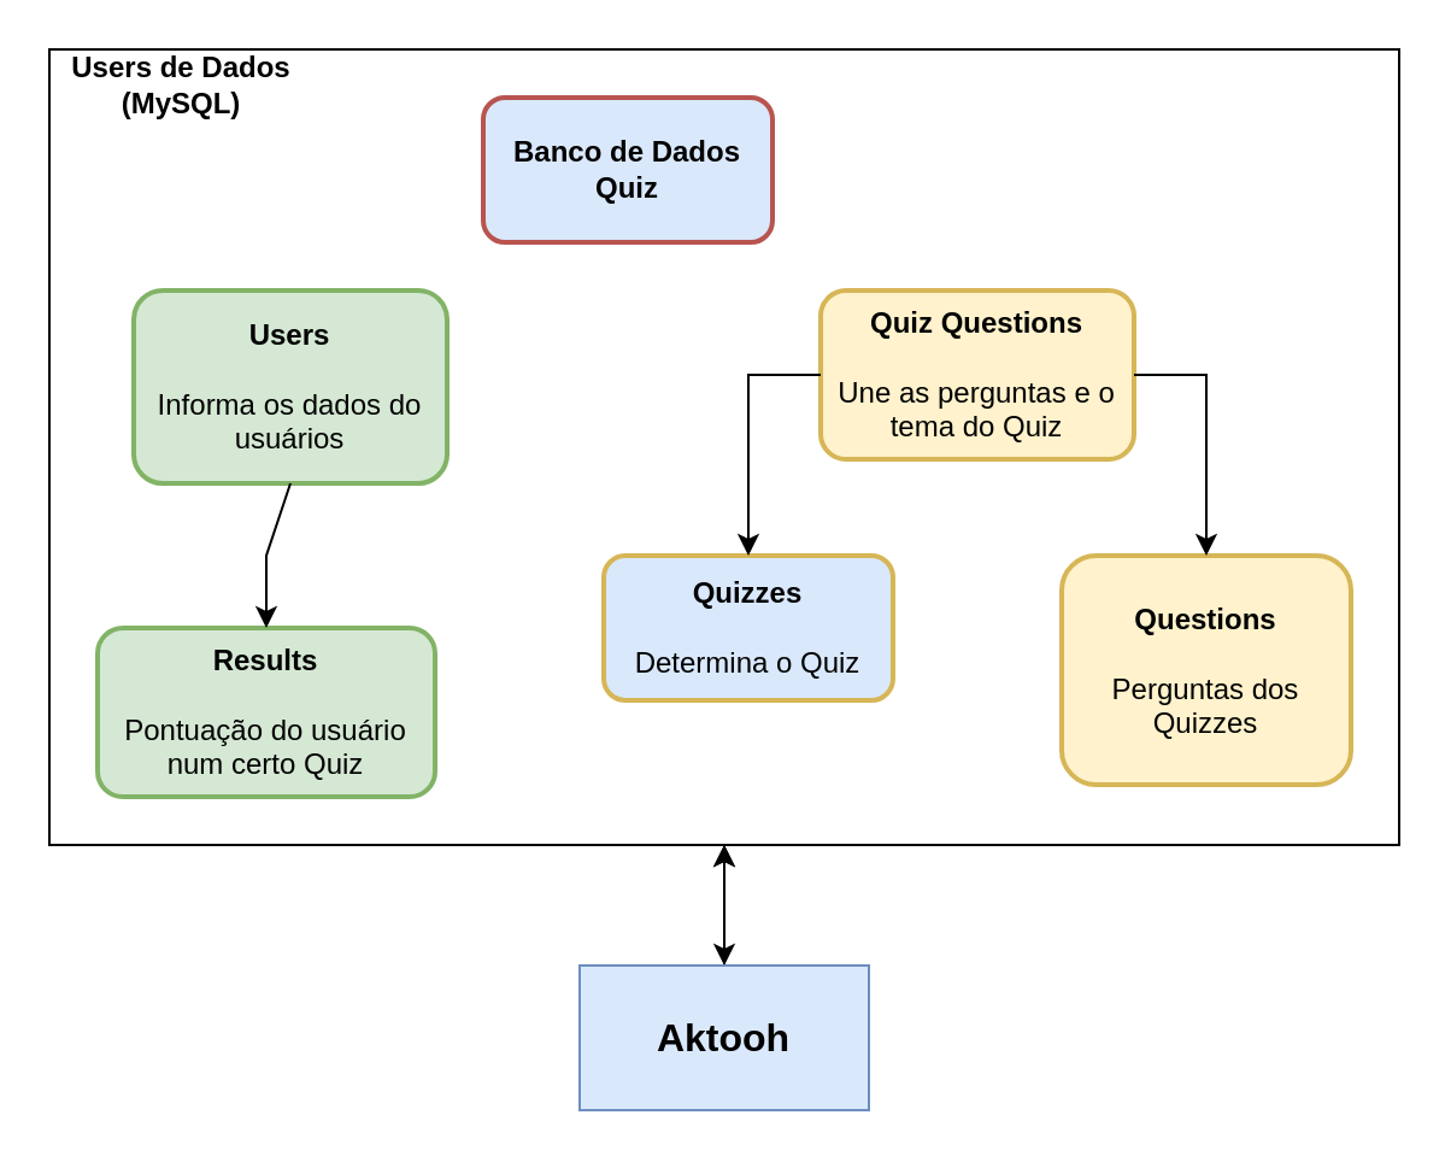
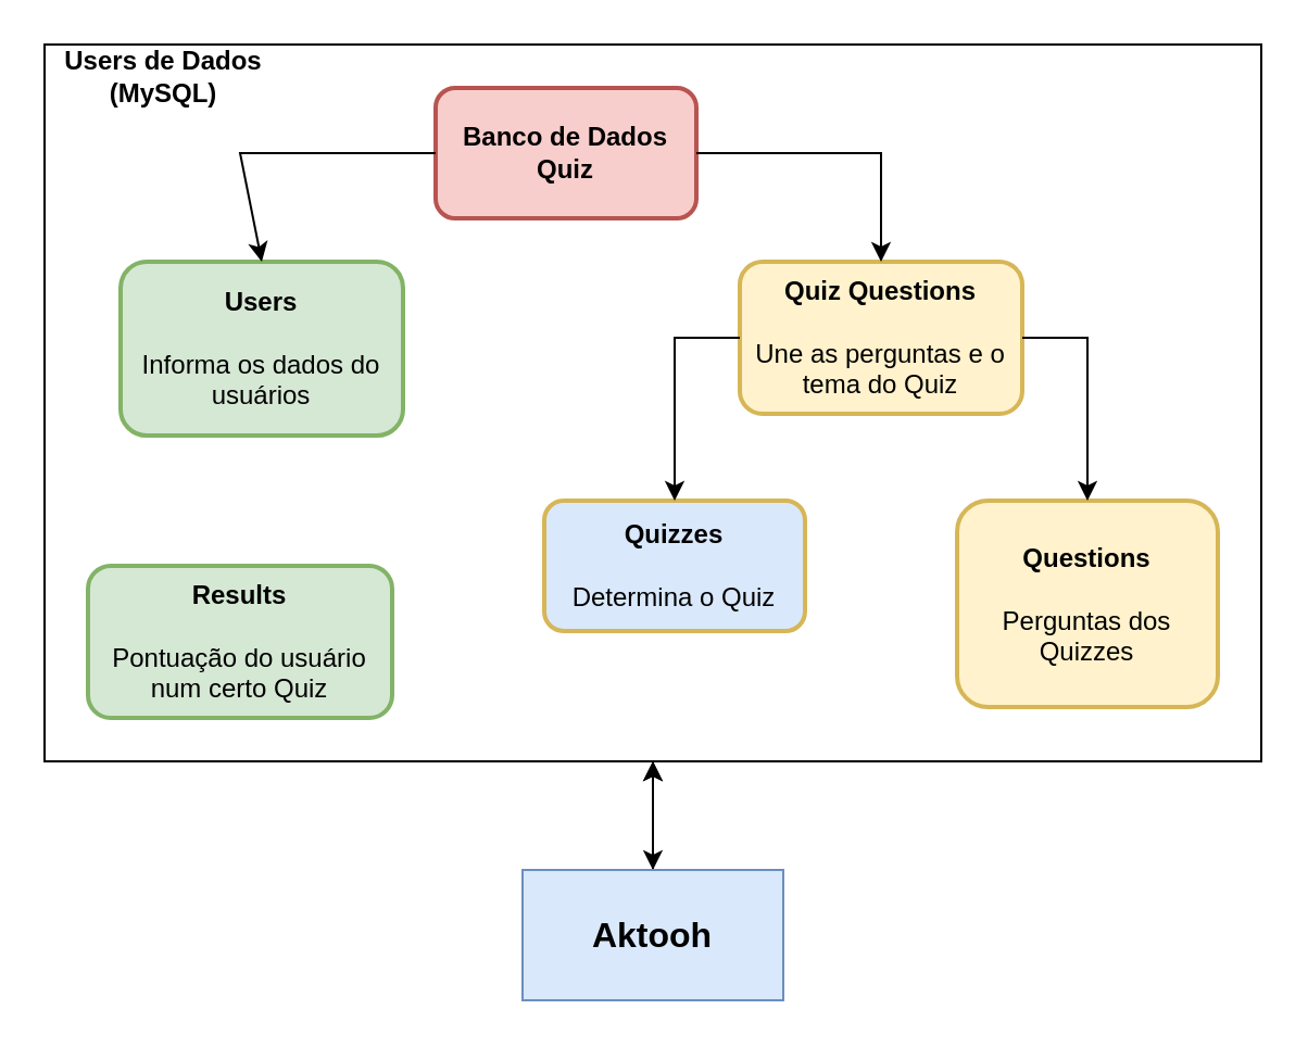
+ <mxCell id="9" value="" style="endArrow=classic;html=1;rounded=0;exitX=0;exitY=0.5;exitDx=0;exitDy=0;entryX=0.5;entryY=0;entryDx=0;entryDy=0;" parent="1" source="3" target="4" edge="1"><mxGeometry width="50" height="50" relative="1" as="geometry"><mxPoint x="110" y="110" as="sourcePoint" /><mxPoint x="160" y="60" as="targetPoint" /><Array as="points"><mxPoint x="110" y="70" /></Array></mxGeometry></mxCell>
- <mxCell id="3" value="&lt;span&gt;Banco de Dados Quiz&lt;/span&gt;" style="rounded=1;whiteSpace=wrap;html=1;fillColor=#dae8fc;strokeColor=#b85450;fontStyle=1;strokeWidth=2;" parent="1" vertex="1"><mxGeometry x="200" y="40" width="120" height="60" as="geometry" /></mxCell>
+ <mxCell id="3" value="&lt;span&gt;Banco de Dados Quiz&lt;/span&gt;" style="rounded=1;whiteSpace=wrap;html=1;fillColor=#f8cecc;strokeColor=#b85450;fontStyle=1;strokeWidth=2;" parent="1" vertex="1"><mxGeometry x="200" y="40" width="120" height="60" as="geometry" /></mxCell>
+ <mxCell id="10" value="" style="endArrow=classic;html=1;rounded=0;exitX=1;exitY=0.5;exitDx=0;exitDy=0;entryX=0.5;entryY=0;entryDx=0;entryDy=0;" parent="1" source="3" target="7" edge="1"><mxGeometry width="50" height="50" relative="1" as="geometry"><mxPoint x="500" y="70" as="sourcePoint" /><mxPoint x="430" y="100" as="targetPoint" /><Array as="points"><mxPoint x="405" y="70" /></Array></mxGeometry></mxCell>
- <mxCell id="11" value="" style="endArrow=classic;html=1;rounded=0;exitX=0.5;exitY=1;exitDx=0;exitDy=0;entryX=0.5;entryY=0;entryDx=0;entryDy=0;" parent="1" source="4" target="8" edge="1"><mxGeometry width="50" height="50" relative="1" as="geometry"><mxPoint x="150" y="240" as="sourcePoint" /><mxPoint x="200" y="190" as="targetPoint" /><Array as="points"><mxPoint x="110" y="230" /><mxPoint x="110" y="250" /></Array></mxGeometry></mxCell>
